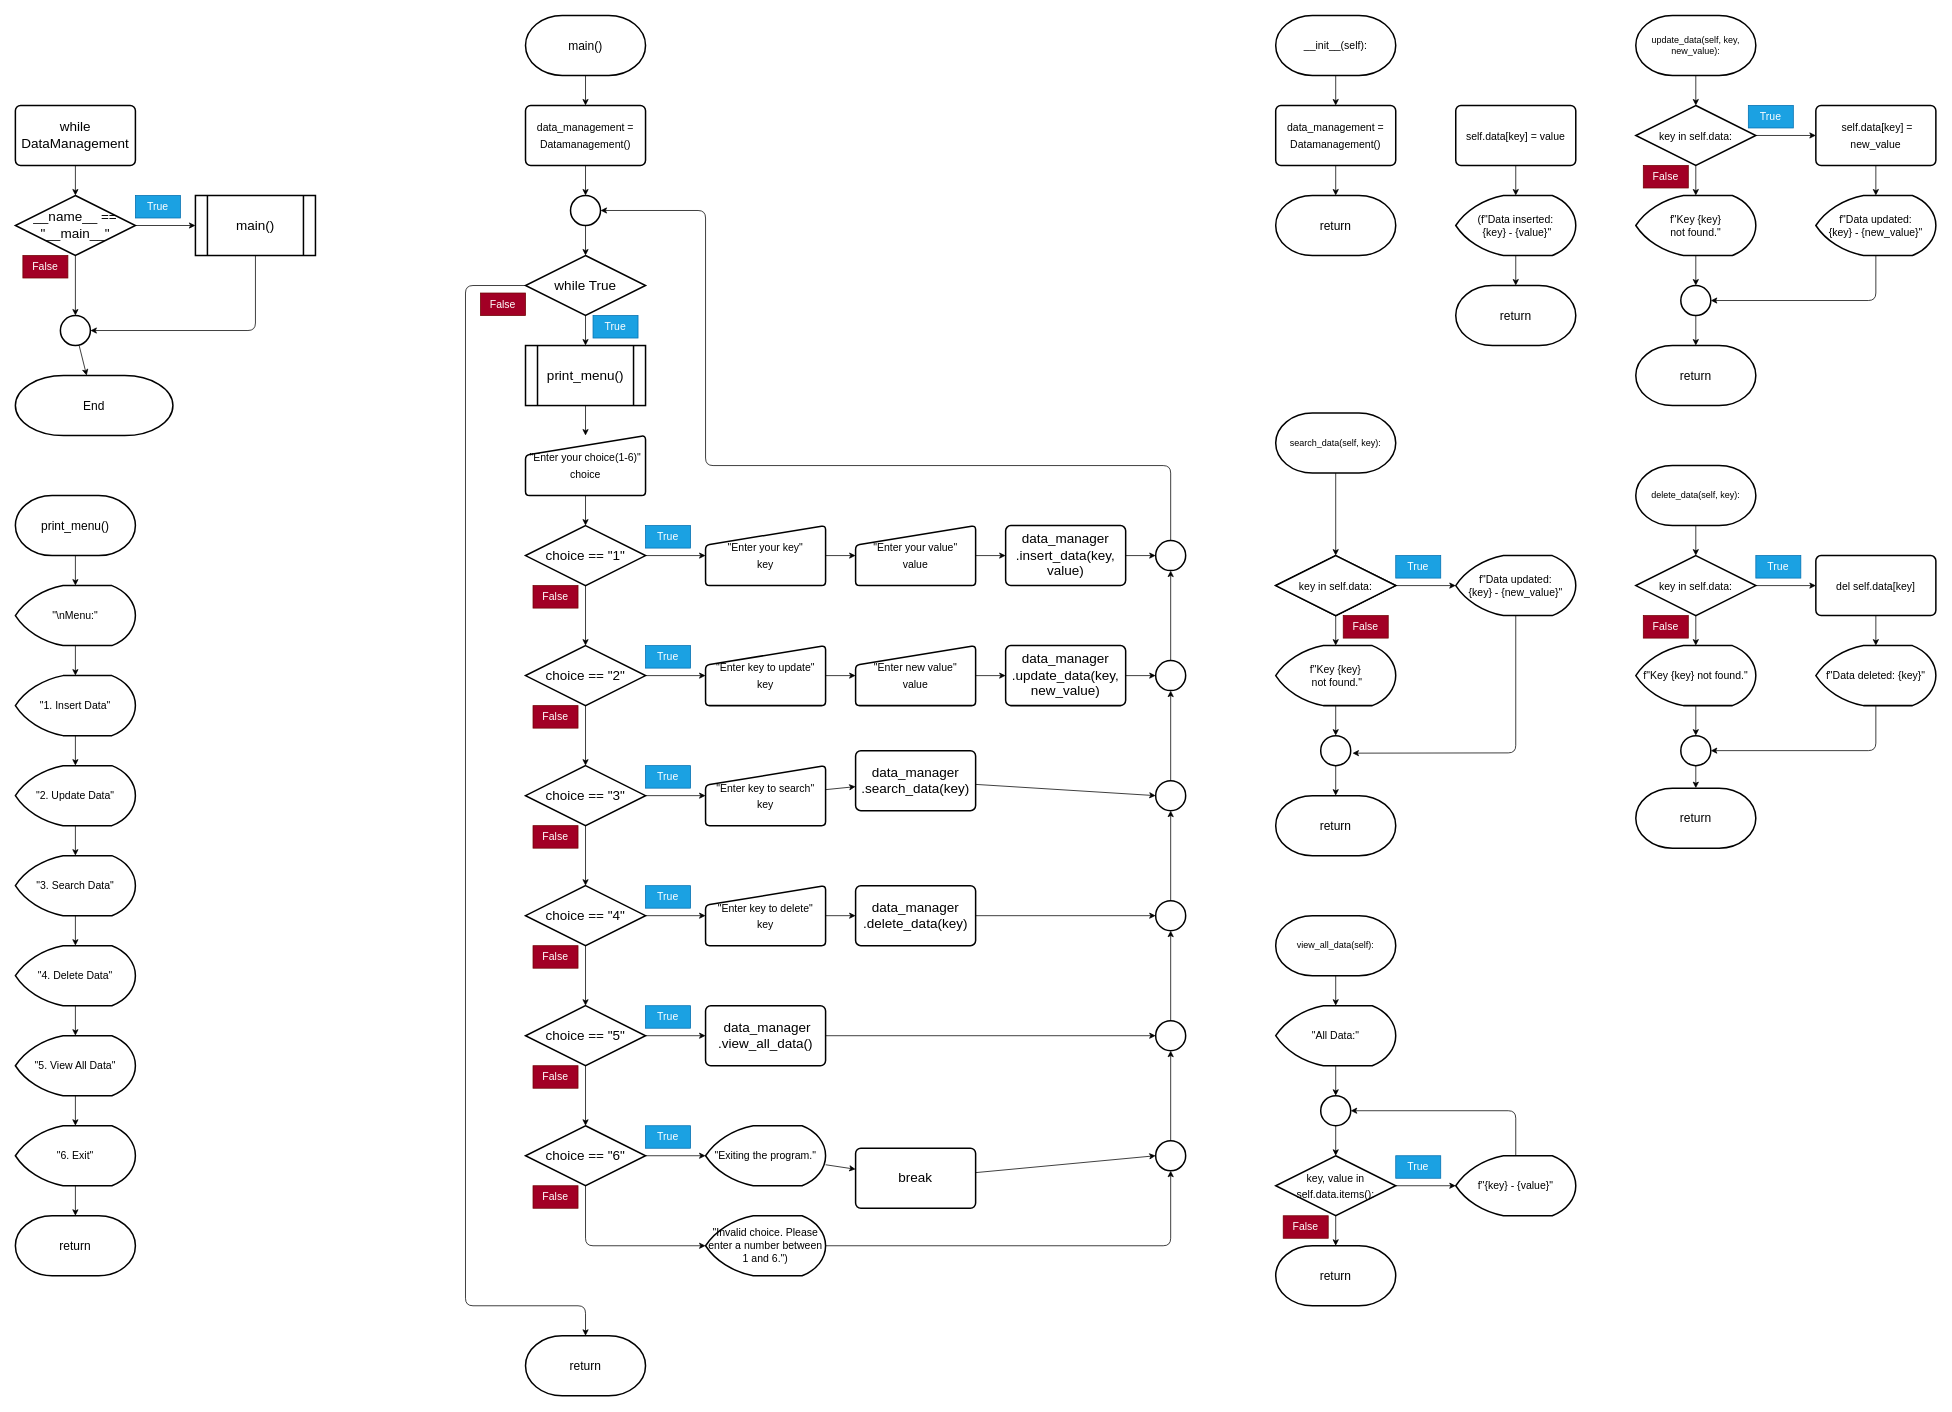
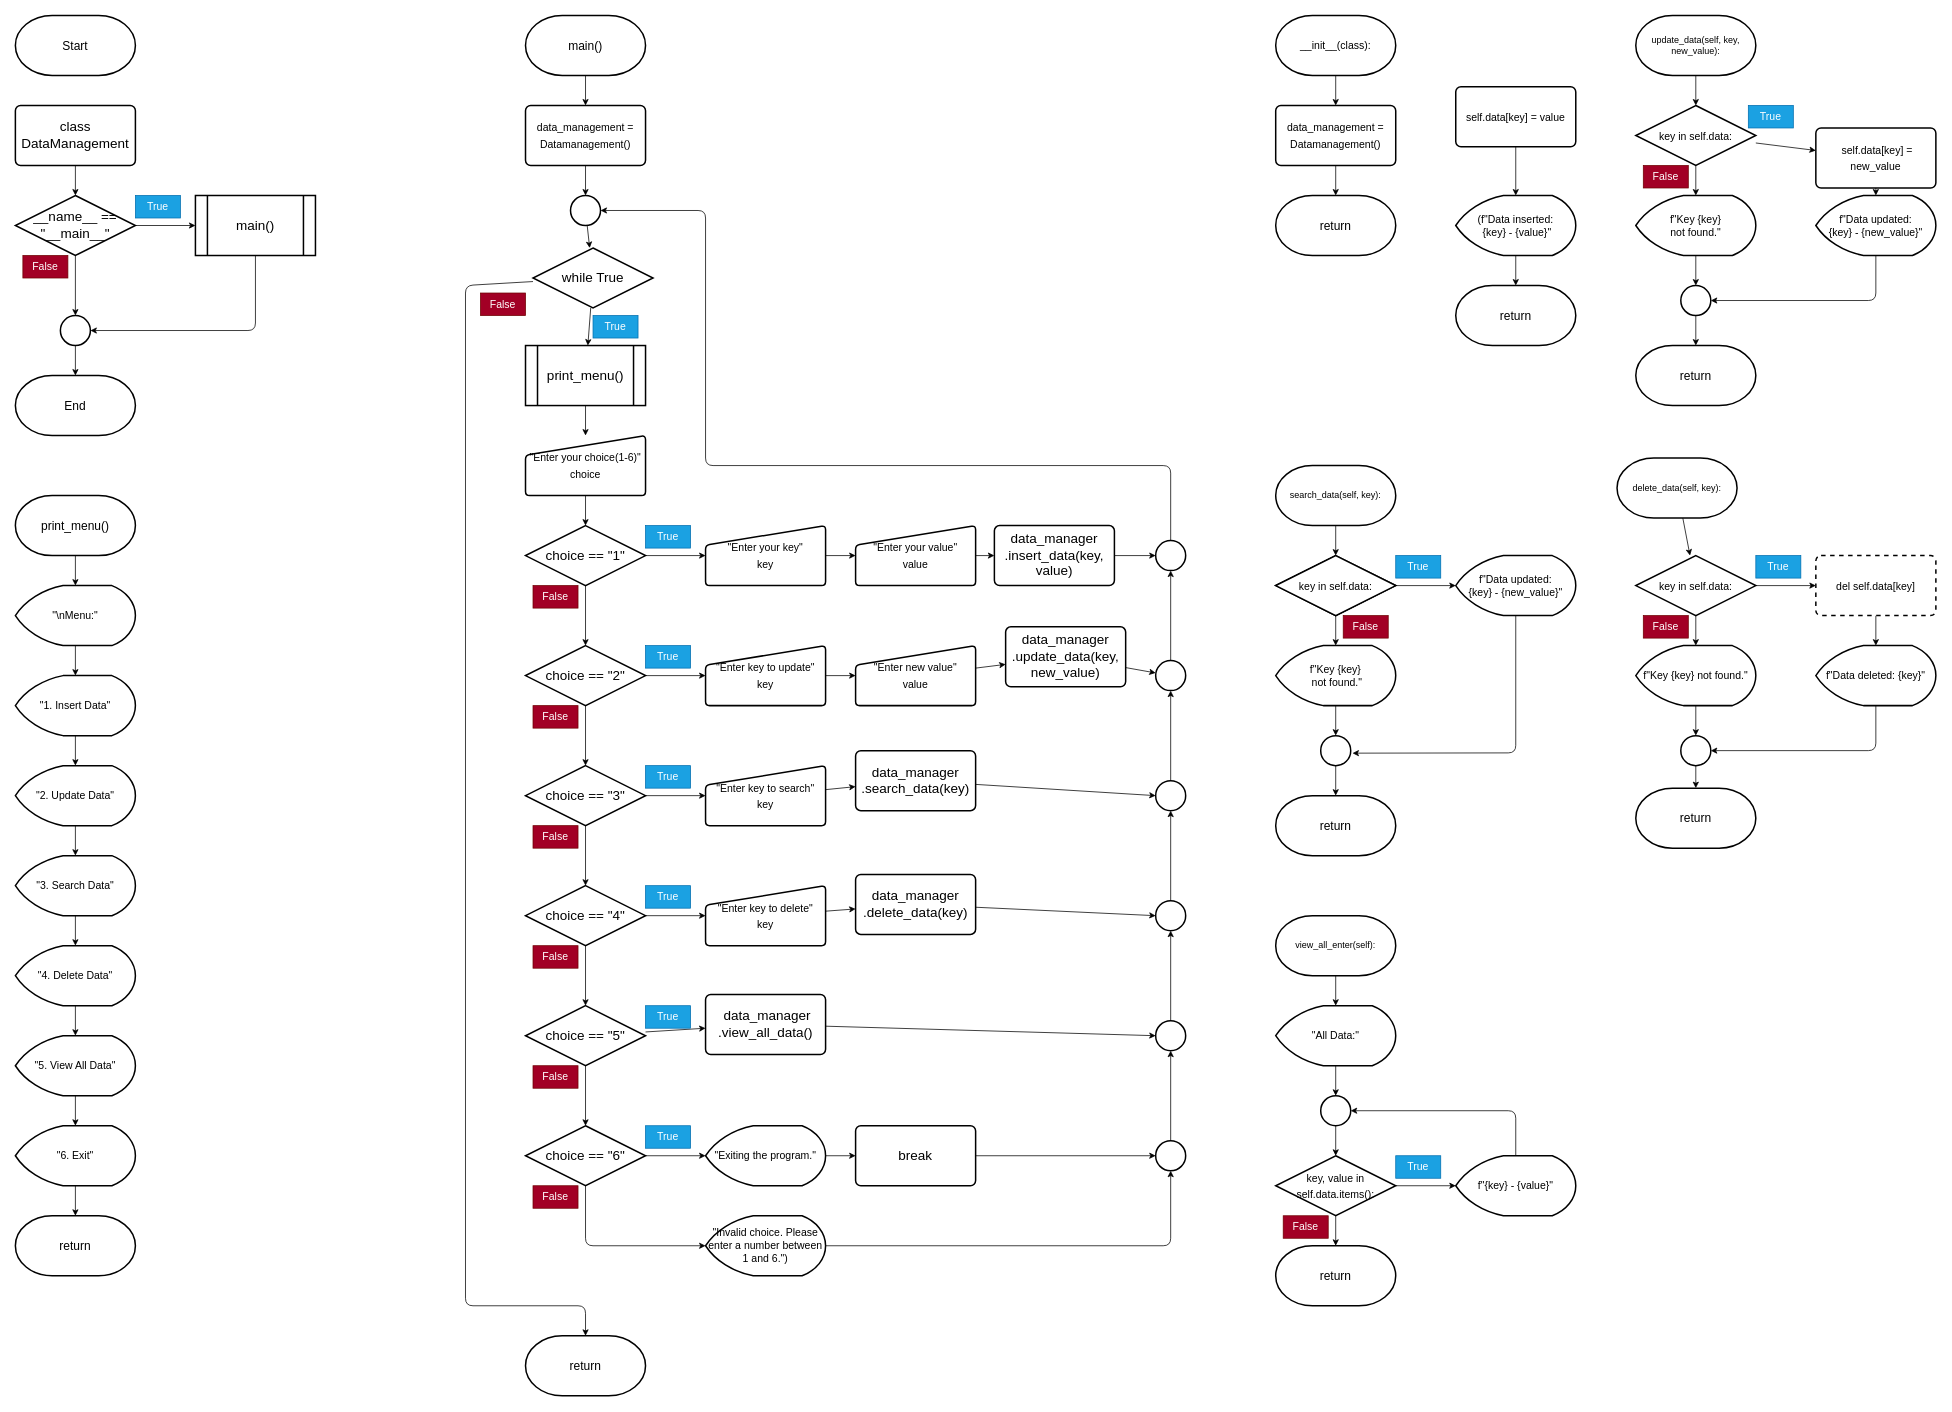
+ <mxCell id="2" value="&lt;font size=&quot;3&quot;&gt;Start&lt;/font&gt;" style="strokeWidth=2;html=1;shape=mxgraph.flowchart.terminator;whiteSpace=wrap;" vertex="1" parent="1"><mxGeometry x="20" y="20" width="160" height="80" as="geometry" /></mxCell>
- <mxCell id="117" value="&lt;font style=&quot;font-size: 14px;&quot;&gt;__init__(self):&lt;/font&gt;" style="strokeWidth=2;html=1;shape=mxgraph.flowchart.terminator;whiteSpace=wrap;" vertex="1" parent="1"><mxGeometry x="1700" y="20" width="160" height="80" as="geometry" /></mxCell>
+ <mxCell id="117" value="&lt;font style=&quot;font-size: 14px;&quot;&gt;__init__(class):&lt;/font&gt;" style="strokeWidth=2;html=1;shape=mxgraph.flowchart.terminator;whiteSpace=wrap;" vertex="1" parent="1"><mxGeometry x="1700" y="20" width="160" height="80" as="geometry" /></mxCell>
- <mxCell id="5" value="while DataManagement" style="rounded=1;whiteSpace=wrap;html=1;absoluteArcSize=1;arcSize=14;strokeWidth=2;fontSize=18;" vertex="1" parent="1"><mxGeometry x="20" y="140" width="160" height="80" as="geometry" /></mxCell>
+ <mxCell id="5" value="class DataManagement" style="rounded=1;whiteSpace=wrap;html=1;absoluteArcSize=1;arcSize=14;strokeWidth=2;fontSize=18;" vertex="1" parent="1"><mxGeometry x="20" y="140" width="160" height="80" as="geometry" /></mxCell>
- <mxCell id="122" value="&lt;font style=&quot;font-size: 14px;&quot;&gt;self.data[key] = value&lt;/font&gt;" style="rounded=1;whiteSpace=wrap;html=1;absoluteArcSize=1;arcSize=14;strokeWidth=2;fontSize=18;" vertex="1" parent="1"><mxGeometry x="1940" y="140" width="160" height="80" as="geometry" /></mxCell>
+ <mxCell id="122" value="&lt;font style=&quot;font-size: 14px;&quot;&gt;self.data[key] = value&lt;/font&gt;" style="rounded=1;whiteSpace=wrap;html=1;absoluteArcSize=1;arcSize=14;strokeWidth=2;fontSize=18;" vertex="1" parent="1"><mxGeometry x="1940" y="115" width="160" height="80" as="geometry" /></mxCell>
- <mxCell id="132" value="&lt;div&gt;&lt;span style=&quot;font-size: 14px;&quot;&gt;&amp;nbsp;self.data[key] = new_value&lt;/span&gt;&lt;/div&gt;" style="rounded=1;whiteSpace=wrap;html=1;absoluteArcSize=1;arcSize=14;strokeWidth=2;fontSize=18;" vertex="1" parent="1"><mxGeometry x="2420" y="140" width="160" height="80" as="geometry" /></mxCell>
+ <mxCell id="132" value="&lt;div&gt;&lt;span style=&quot;font-size: 14px;&quot;&gt;&amp;nbsp;self.data[key] = new_value&lt;/span&gt;&lt;/div&gt;" style="rounded=1;whiteSpace=wrap;html=1;absoluteArcSize=1;arcSize=14;strokeWidth=2;fontSize=18;" vertex="1" parent="1"><mxGeometry x="2420" y="170" width="160" height="80" as="geometry" /></mxCell>
- <mxCell id="19" value="while True" style="strokeWidth=2;html=1;shape=mxgraph.flowchart.decision;whiteSpace=wrap;fontSize=18;" vertex="1" parent="1"><mxGeometry x="700" y="340" width="160" height="80" as="geometry" /></mxCell>
+ <mxCell id="19" value="while True" style="strokeWidth=2;html=1;shape=mxgraph.flowchart.decision;whiteSpace=wrap;fontSize=18;" vertex="1" parent="1"><mxGeometry x="710" y="330" width="160" height="80" as="geometry" /></mxCell>
- <mxCell id="3" value="&lt;font size=&quot;3&quot;&gt;End&lt;/font&gt;" style="strokeWidth=2;html=1;shape=mxgraph.flowchart.terminator;whiteSpace=wrap;" vertex="1" parent="1"><mxGeometry x="20" y="500" width="210" height="80" as="geometry" /></mxCell>
+ <mxCell id="3" value="&lt;font size=&quot;3&quot;&gt;End&lt;/font&gt;" style="strokeWidth=2;html=1;shape=mxgraph.flowchart.terminator;whiteSpace=wrap;" vertex="1" parent="1"><mxGeometry x="20" y="500" width="160" height="80" as="geometry" /></mxCell>
- <mxCell id="143" value="search_data(self, key):" style="strokeWidth=2;html=1;shape=mxgraph.flowchart.terminator;whiteSpace=wrap;" vertex="1" parent="1"><mxGeometry x="1700" y="550" width="160" height="80" as="geometry" /></mxCell>
+ <mxCell id="143" value="search_data(self, key):" style="strokeWidth=2;html=1;shape=mxgraph.flowchart.terminator;whiteSpace=wrap;" vertex="1" parent="1"><mxGeometry x="1700" y="620" width="160" height="80" as="geometry" /></mxCell>
- <mxCell id="155" value="delete_data(self, key):" style="strokeWidth=2;html=1;shape=mxgraph.flowchart.terminator;whiteSpace=wrap;" vertex="1" parent="1"><mxGeometry x="2180" y="620" width="160" height="80" as="geometry" /></mxCell>
+ <mxCell id="155" value="delete_data(self, key):" style="strokeWidth=2;html=1;shape=mxgraph.flowchart.terminator;whiteSpace=wrap;" vertex="1" parent="1"><mxGeometry x="2155" y="610" width="160" height="80" as="geometry" /></mxCell>
- <mxCell id="34" value="&lt;div&gt;&lt;div&gt;data_manager&lt;/div&gt;&lt;div&gt;.insert_data(key, value)&lt;/div&gt;&lt;/div&gt;" style="rounded=1;whiteSpace=wrap;html=1;absoluteArcSize=1;arcSize=14;strokeWidth=2;fontSize=18;" vertex="1" parent="1"><mxGeometry x="1340" y="700" width="160" height="80" as="geometry" /></mxCell>
+ <mxCell id="34" value="&lt;div&gt;&lt;div&gt;data_manager&lt;/div&gt;&lt;div&gt;.insert_data(key, value)&lt;/div&gt;&lt;/div&gt;" style="rounded=1;whiteSpace=wrap;html=1;absoluteArcSize=1;arcSize=14;strokeWidth=2;fontSize=18;" vertex="1" parent="1"><mxGeometry x="1325" y="700" width="160" height="80" as="geometry" /></mxCell>
- <mxCell id="160" value="&lt;font style=&quot;font-size: 14px;&quot;&gt;del self.data[key]&lt;/font&gt;" style="rounded=1;whiteSpace=wrap;html=1;absoluteArcSize=1;arcSize=14;strokeWidth=2;fontSize=18;" vertex="1" parent="1"><mxGeometry x="2420" y="740" width="160" height="80" as="geometry" /></mxCell>
+ <mxCell id="160" value="&lt;font style=&quot;font-size: 14px;&quot;&gt;del self.data[key]&lt;/font&gt;" style="rounded=1;whiteSpace=wrap;html=1;absoluteArcSize=1;arcSize=14;strokeWidth=2;fontSize=18;dashed=1;" vertex="1" parent="1"><mxGeometry x="2420" y="740" width="160" height="80" as="geometry" /></mxCell>
- <mxCell id="43" value="&lt;div&gt;data_manager&lt;/div&gt;&lt;div&gt;.update_data(key, new_value)&lt;/div&gt;" style="rounded=1;whiteSpace=wrap;html=1;absoluteArcSize=1;arcSize=14;strokeWidth=2;fontSize=18;" vertex="1" parent="1"><mxGeometry x="1340" y="860" width="160" height="80" as="geometry" /></mxCell>
+ <mxCell id="43" value="&lt;div&gt;data_manager&lt;/div&gt;&lt;div&gt;.update_data(key, new_value)&lt;/div&gt;" style="rounded=1;whiteSpace=wrap;html=1;absoluteArcSize=1;arcSize=14;strokeWidth=2;fontSize=18;" vertex="1" parent="1"><mxGeometry x="1340" y="835" width="160" height="80" as="geometry" /></mxCell>
- <mxCell id="57" value="&lt;div&gt;data_manager&lt;/div&gt;&lt;div&gt;.delete_data(key)&lt;/div&gt;" style="rounded=1;whiteSpace=wrap;html=1;absoluteArcSize=1;arcSize=14;strokeWidth=2;fontSize=18;" vertex="1" parent="1"><mxGeometry x="1140" y="1180" width="160" height="80" as="geometry" /></mxCell>
+ <mxCell id="57" value="&lt;div&gt;data_manager&lt;/div&gt;&lt;div&gt;.delete_data(key)&lt;/div&gt;" style="rounded=1;whiteSpace=wrap;html=1;absoluteArcSize=1;arcSize=14;strokeWidth=2;fontSize=18;" vertex="1" parent="1"><mxGeometry x="1140" y="1165" width="160" height="80" as="geometry" /></mxCell>
- <mxCell id="174" value="view_all_data(self):" style="strokeWidth=2;html=1;shape=mxgraph.flowchart.terminator;whiteSpace=wrap;" vertex="1" parent="1"><mxGeometry x="1700" y="1220" width="160" height="80" as="geometry" /></mxCell>
+ <mxCell id="174" value="view_all_enter(self):" style="strokeWidth=2;html=1;shape=mxgraph.flowchart.terminator;whiteSpace=wrap;" vertex="1" parent="1"><mxGeometry x="1700" y="1220" width="160" height="80" as="geometry" /></mxCell>
- <mxCell id="62" value="&lt;div&gt;&lt;div&gt;&amp;nbsp;data_manager&lt;/div&gt;&lt;div&gt;.view_all_data()&lt;/div&gt;&lt;/div&gt;" style="rounded=1;whiteSpace=wrap;html=1;absoluteArcSize=1;arcSize=14;strokeWidth=2;fontSize=18;" vertex="1" parent="1"><mxGeometry x="940" y="1340" width="160" height="80" as="geometry" /></mxCell>
+ <mxCell id="62" value="&lt;div&gt;&lt;div&gt;&amp;nbsp;data_manager&lt;/div&gt;&lt;div&gt;.view_all_data()&lt;/div&gt;&lt;/div&gt;" style="rounded=1;whiteSpace=wrap;html=1;absoluteArcSize=1;arcSize=14;strokeWidth=2;fontSize=18;" vertex="1" parent="1"><mxGeometry x="940" y="1325" width="160" height="80" as="geometry" /></mxCell>
- <mxCell id="67" value="&lt;div&gt;&lt;div&gt;break&lt;/div&gt;&lt;/div&gt;" style="rounded=1;whiteSpace=wrap;html=1;absoluteArcSize=1;arcSize=14;strokeWidth=2;fontSize=18;" vertex="1" parent="1"><mxGeometry x="1140" y="1530" width="160" height="80" as="geometry" /></mxCell>
+ <mxCell id="67" value="&lt;div&gt;&lt;div&gt;break&lt;/div&gt;&lt;/div&gt;" style="rounded=1;whiteSpace=wrap;html=1;absoluteArcSize=1;arcSize=14;strokeWidth=2;fontSize=18;" vertex="1" parent="1"><mxGeometry x="1140" y="1500" width="160" height="80" as="geometry" /></mxCell>
